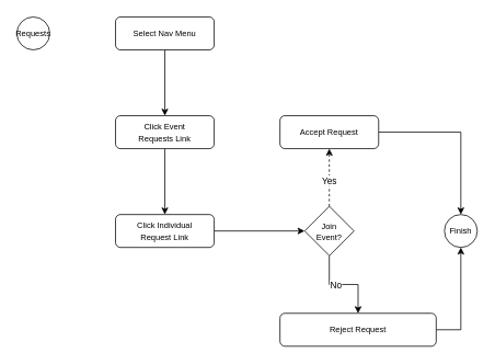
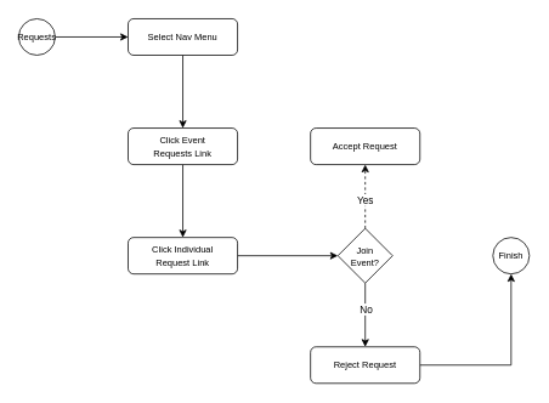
+ <mxCell id="2" value="" style="edgeStyle=orthogonalEdgeStyle;rounded=0;orthogonalLoop=1;jettySize=auto;html=1;" edge="1" parent="1" source="3" target="6"><mxGeometry relative="1" as="geometry" /></mxCell>
- <mxCell id="16" style="edgeStyle=orthogonalEdgeStyle;rounded=0;orthogonalLoop=1;jettySize=auto;html=1;exitX=1;exitY=0.5;exitDx=0;exitDy=0;entryX=0.5;entryY=0;entryDx=0;entryDy=0;" edge="1" parent="1" source="17" target="4"><mxGeometry relative="1" as="geometry" /></mxCell>
- <mxCell id="19" value="&lt;font style=&quot;font-size: 10px;&quot;&gt;Reject Request&lt;/font&gt;" style="rounded=1;whiteSpace=wrap;html=1;" vertex="1" parent="1"><mxGeometry x="340" y="380" width="190" height="40" as="geometry" /></mxCell>
+ <mxCell id="19" value="&lt;font style=&quot;font-size: 10px;&quot;&gt;Reject Request&lt;/font&gt;" style="rounded=1;whiteSpace=wrap;html=1;" vertex="1" parent="1"><mxGeometry x="340" y="380" width="120" height="40" as="geometry" /></mxCell>
